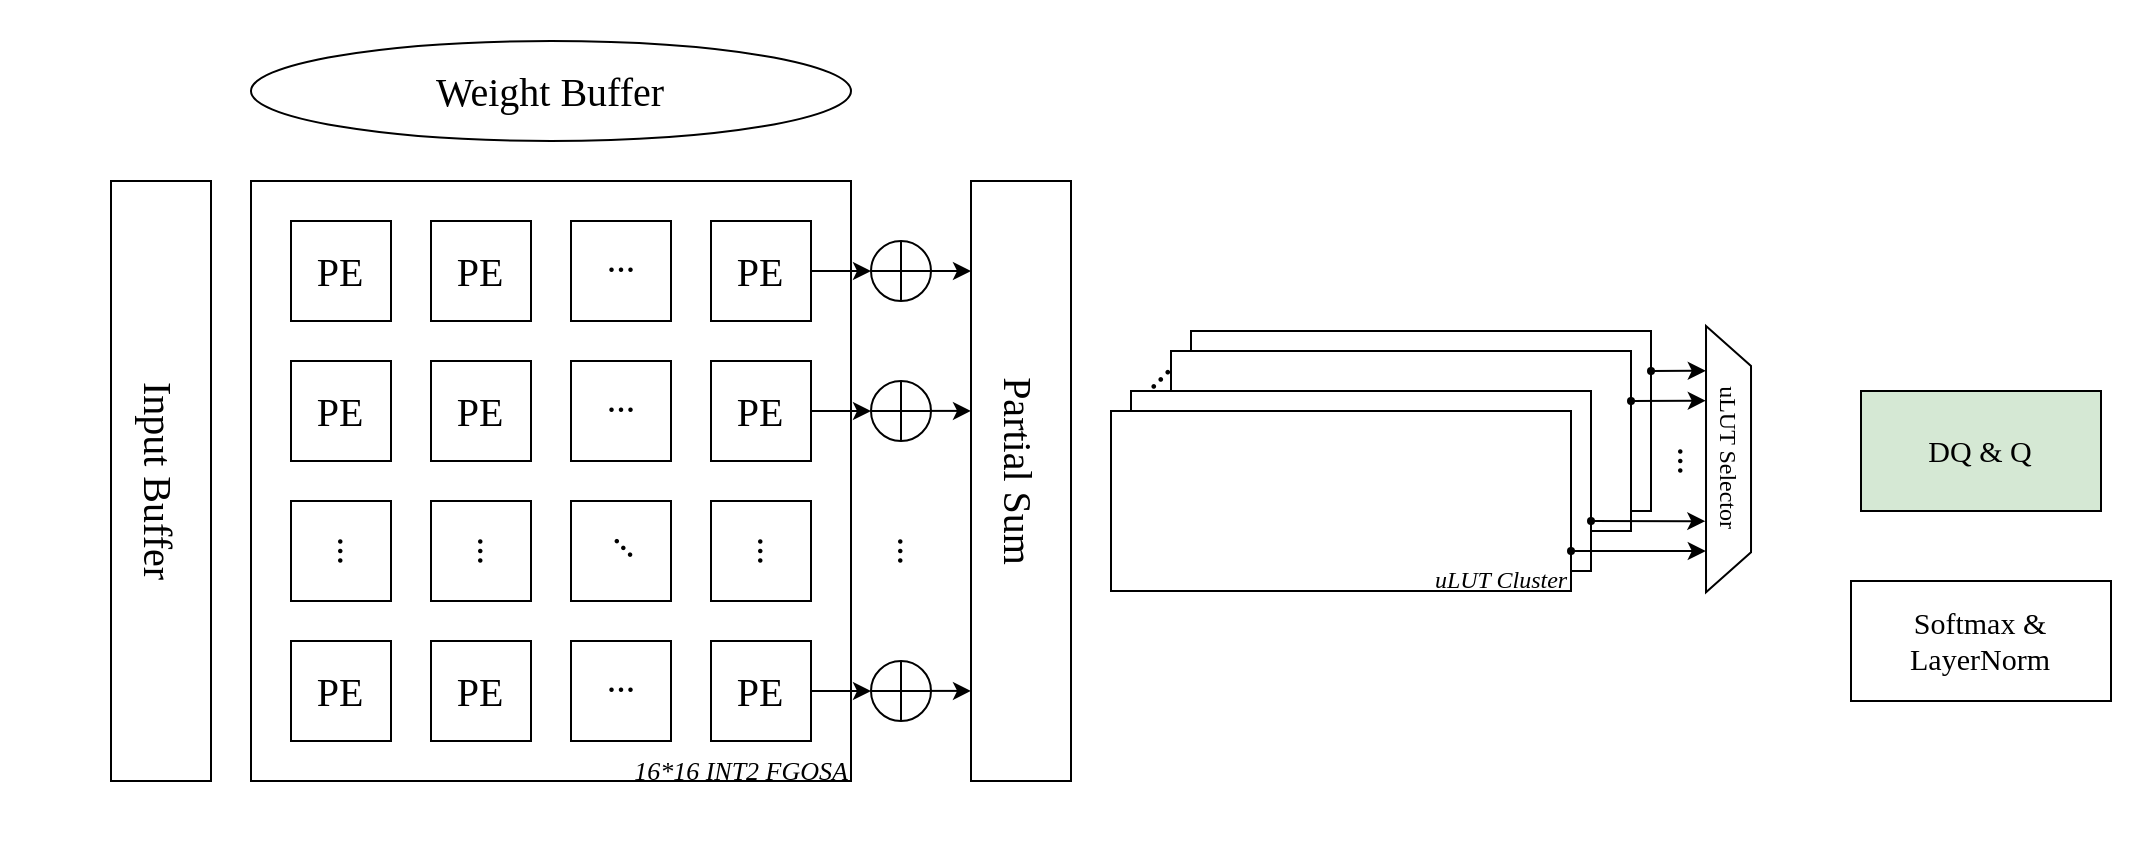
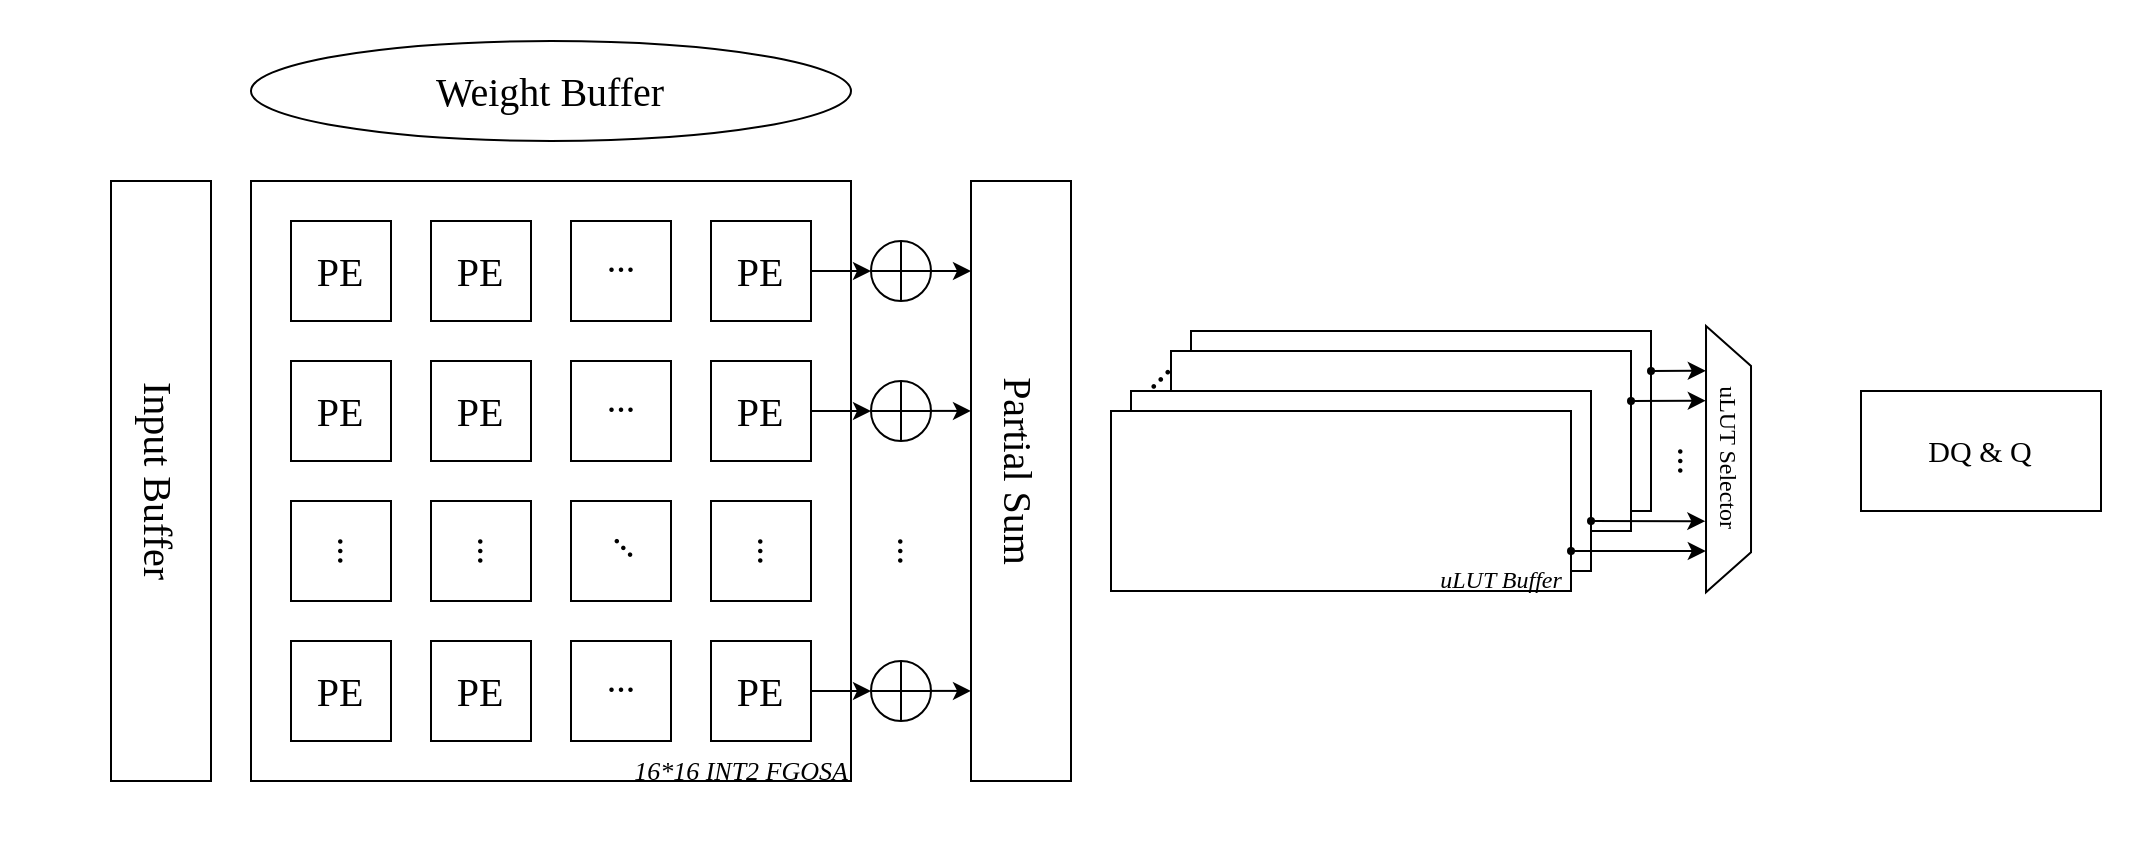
- <mxCell id="37" value="&lt;font style=&quot;font-size: 15px;&quot; face=&quot;Times New Roman&quot;&gt;DQ &amp;amp; Q&lt;/font&gt;" style="whiteSpace=wrap;html=1;fillColor=#d5e8d4;" vertex="1" parent="1"><mxGeometry x="930" y="195" width="120" height="60" as="geometry" /></mxCell>
+ <mxCell id="37" value="&lt;font style=&quot;font-size: 15px;&quot; face=&quot;Times New Roman&quot;&gt;DQ &amp;amp; Q&lt;/font&gt;" style="whiteSpace=wrap;html=1;" vertex="1" parent="1"><mxGeometry x="930" y="195" width="120" height="60" as="geometry" /></mxCell>
- <mxCell id="34" value="&lt;font face=&quot;Times New Roman&quot;&gt;&lt;i&gt;uLUT Cluster&lt;/i&gt;&lt;/font&gt;" style="text;html=1;align=center;verticalAlign=middle;resizable=0;points=[];autosize=1;strokeColor=none;fillColor=none;" vertex="1" parent="1"><mxGeometry x="705" y="275" width="90" height="30" as="geometry" /></mxCell>
+ <mxCell id="34" value="&lt;font face=&quot;Times New Roman&quot;&gt;&lt;i&gt;uLUT Buffer&lt;/i&gt;&lt;/font&gt;" style="text;html=1;align=center;verticalAlign=middle;resizable=0;points=[];autosize=1;strokeColor=none;fillColor=none;" vertex="1" parent="1"><mxGeometry x="705" y="275" width="90" height="30" as="geometry" /></mxCell>
- <mxCell id="35" value="&lt;font face=&quot;Times New Roman&quot; style=&quot;font-size: 15px;&quot;&gt;Softmax &amp;amp; LayerNorm&lt;/font&gt;" style="rounded=0;whiteSpace=wrap;html=1;" vertex="1" parent="1"><mxGeometry x="925" y="290" width="130" height="60" as="geometry" /></mxCell>
